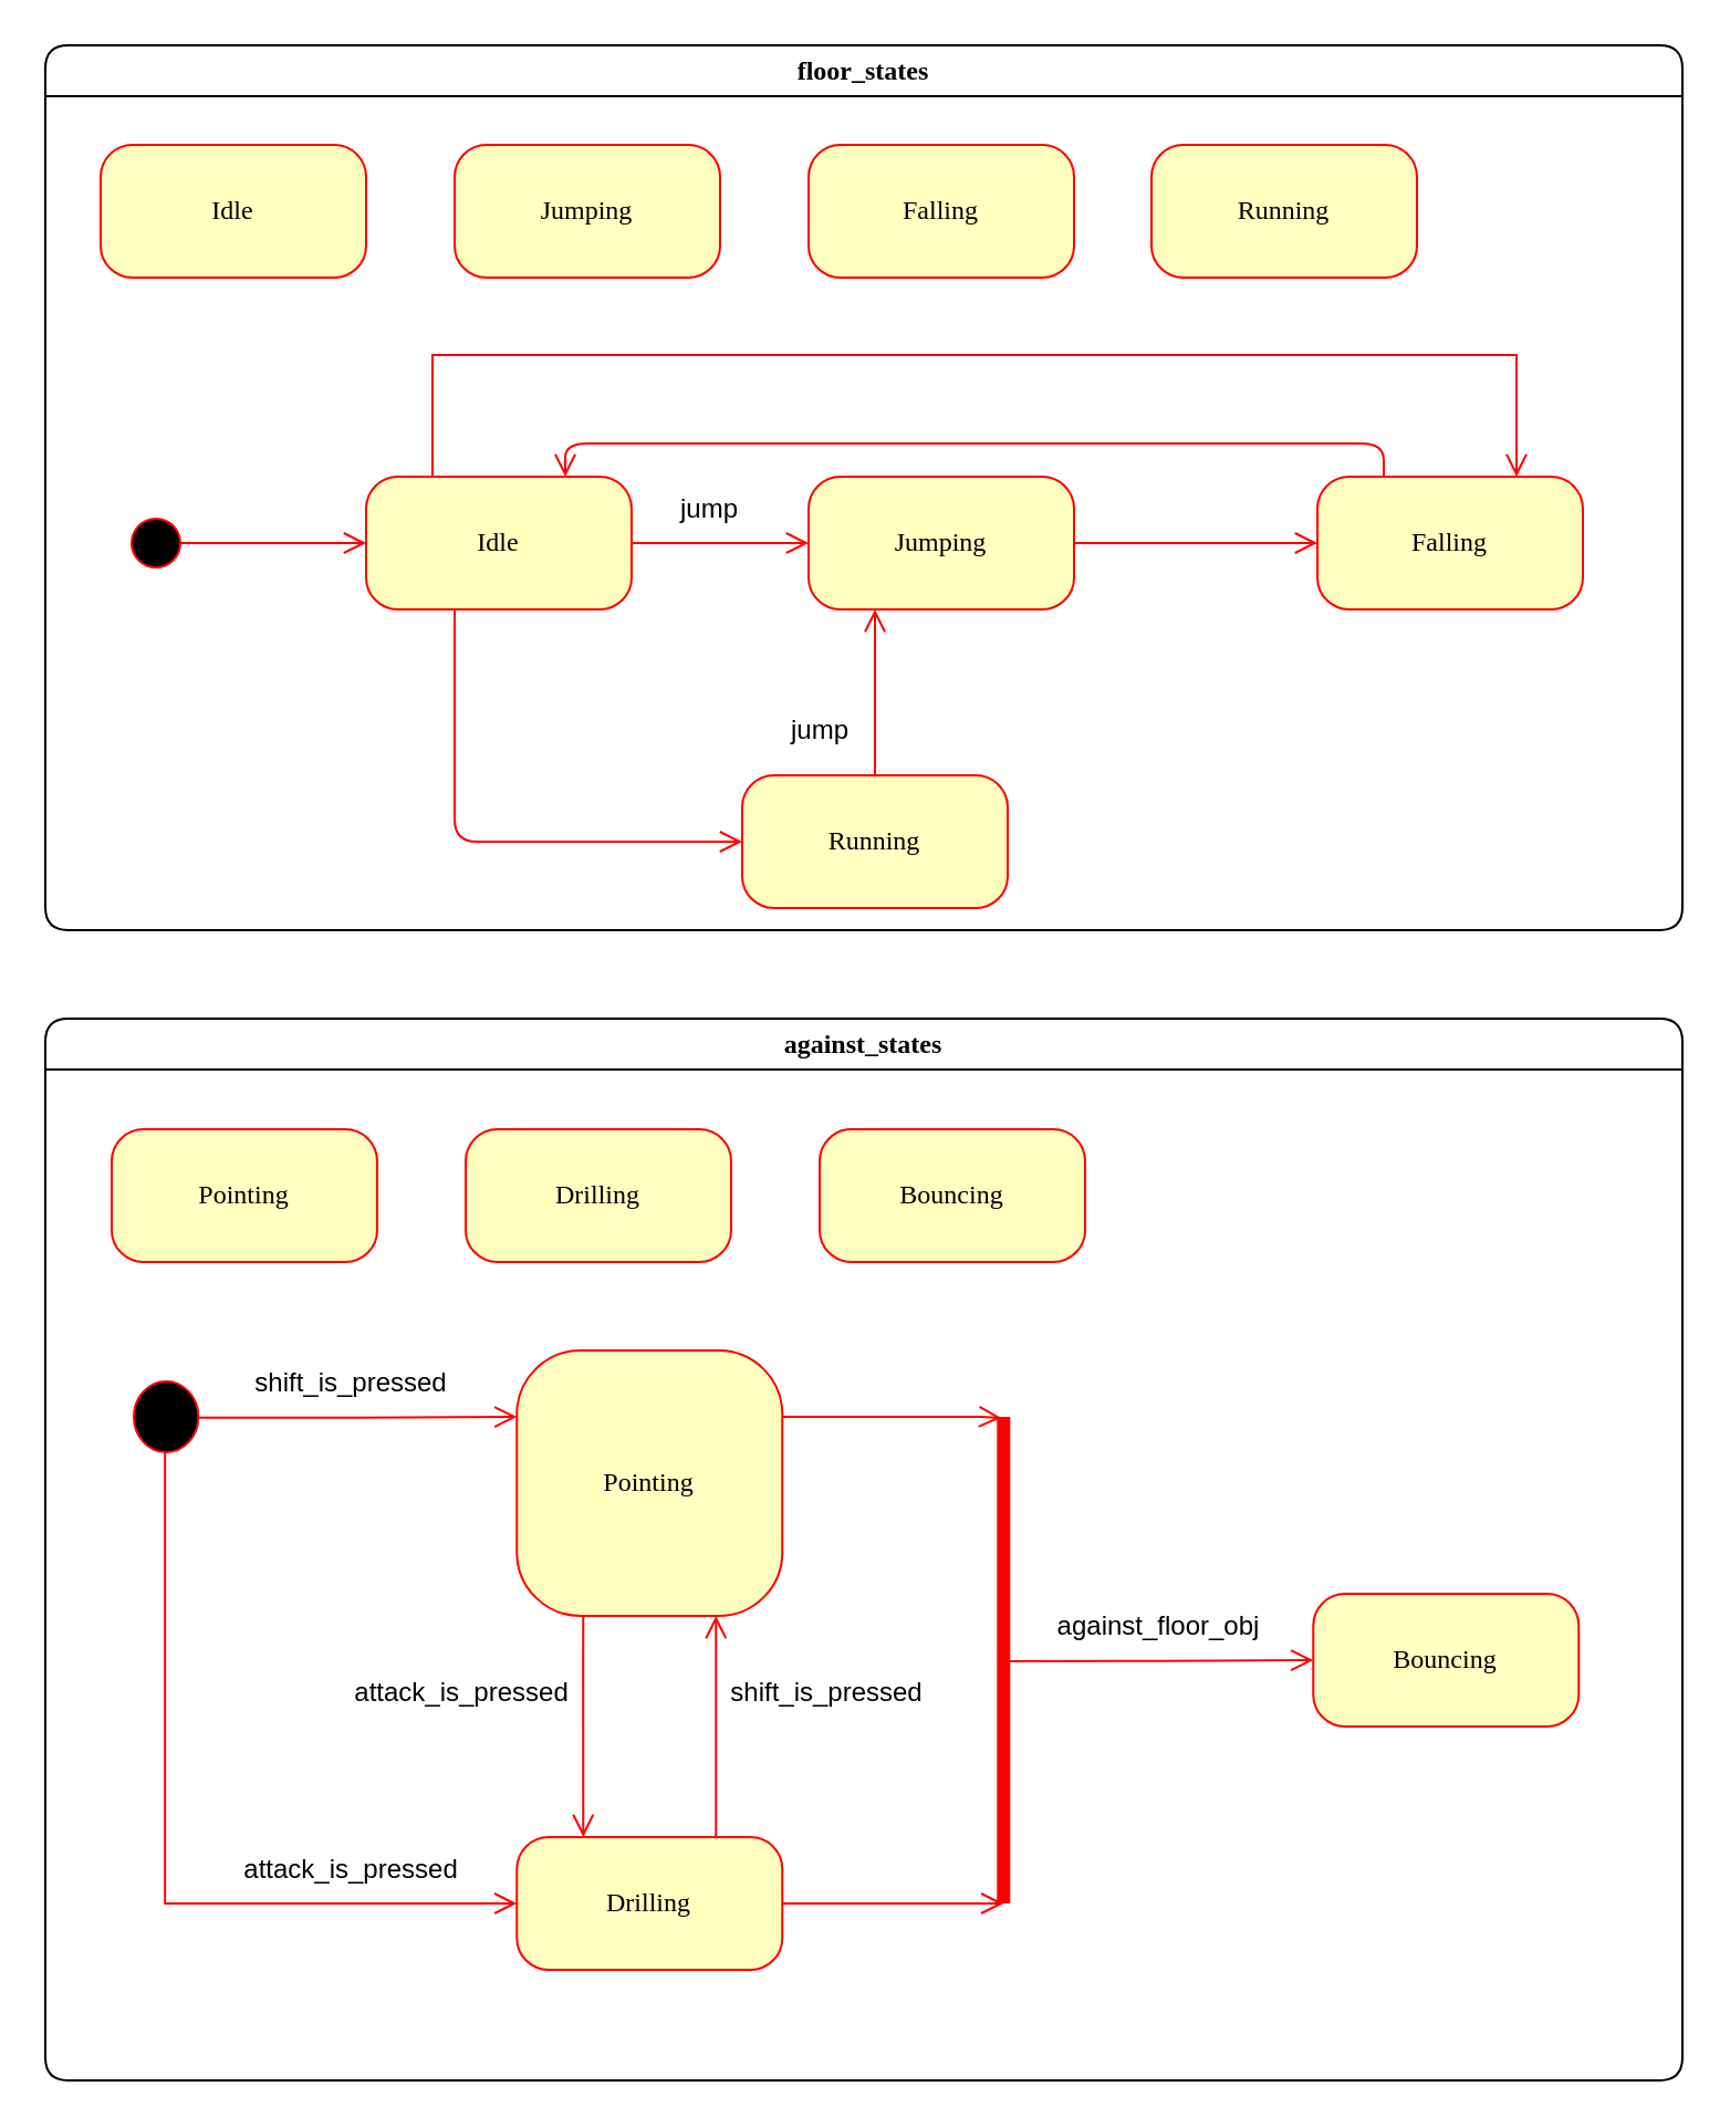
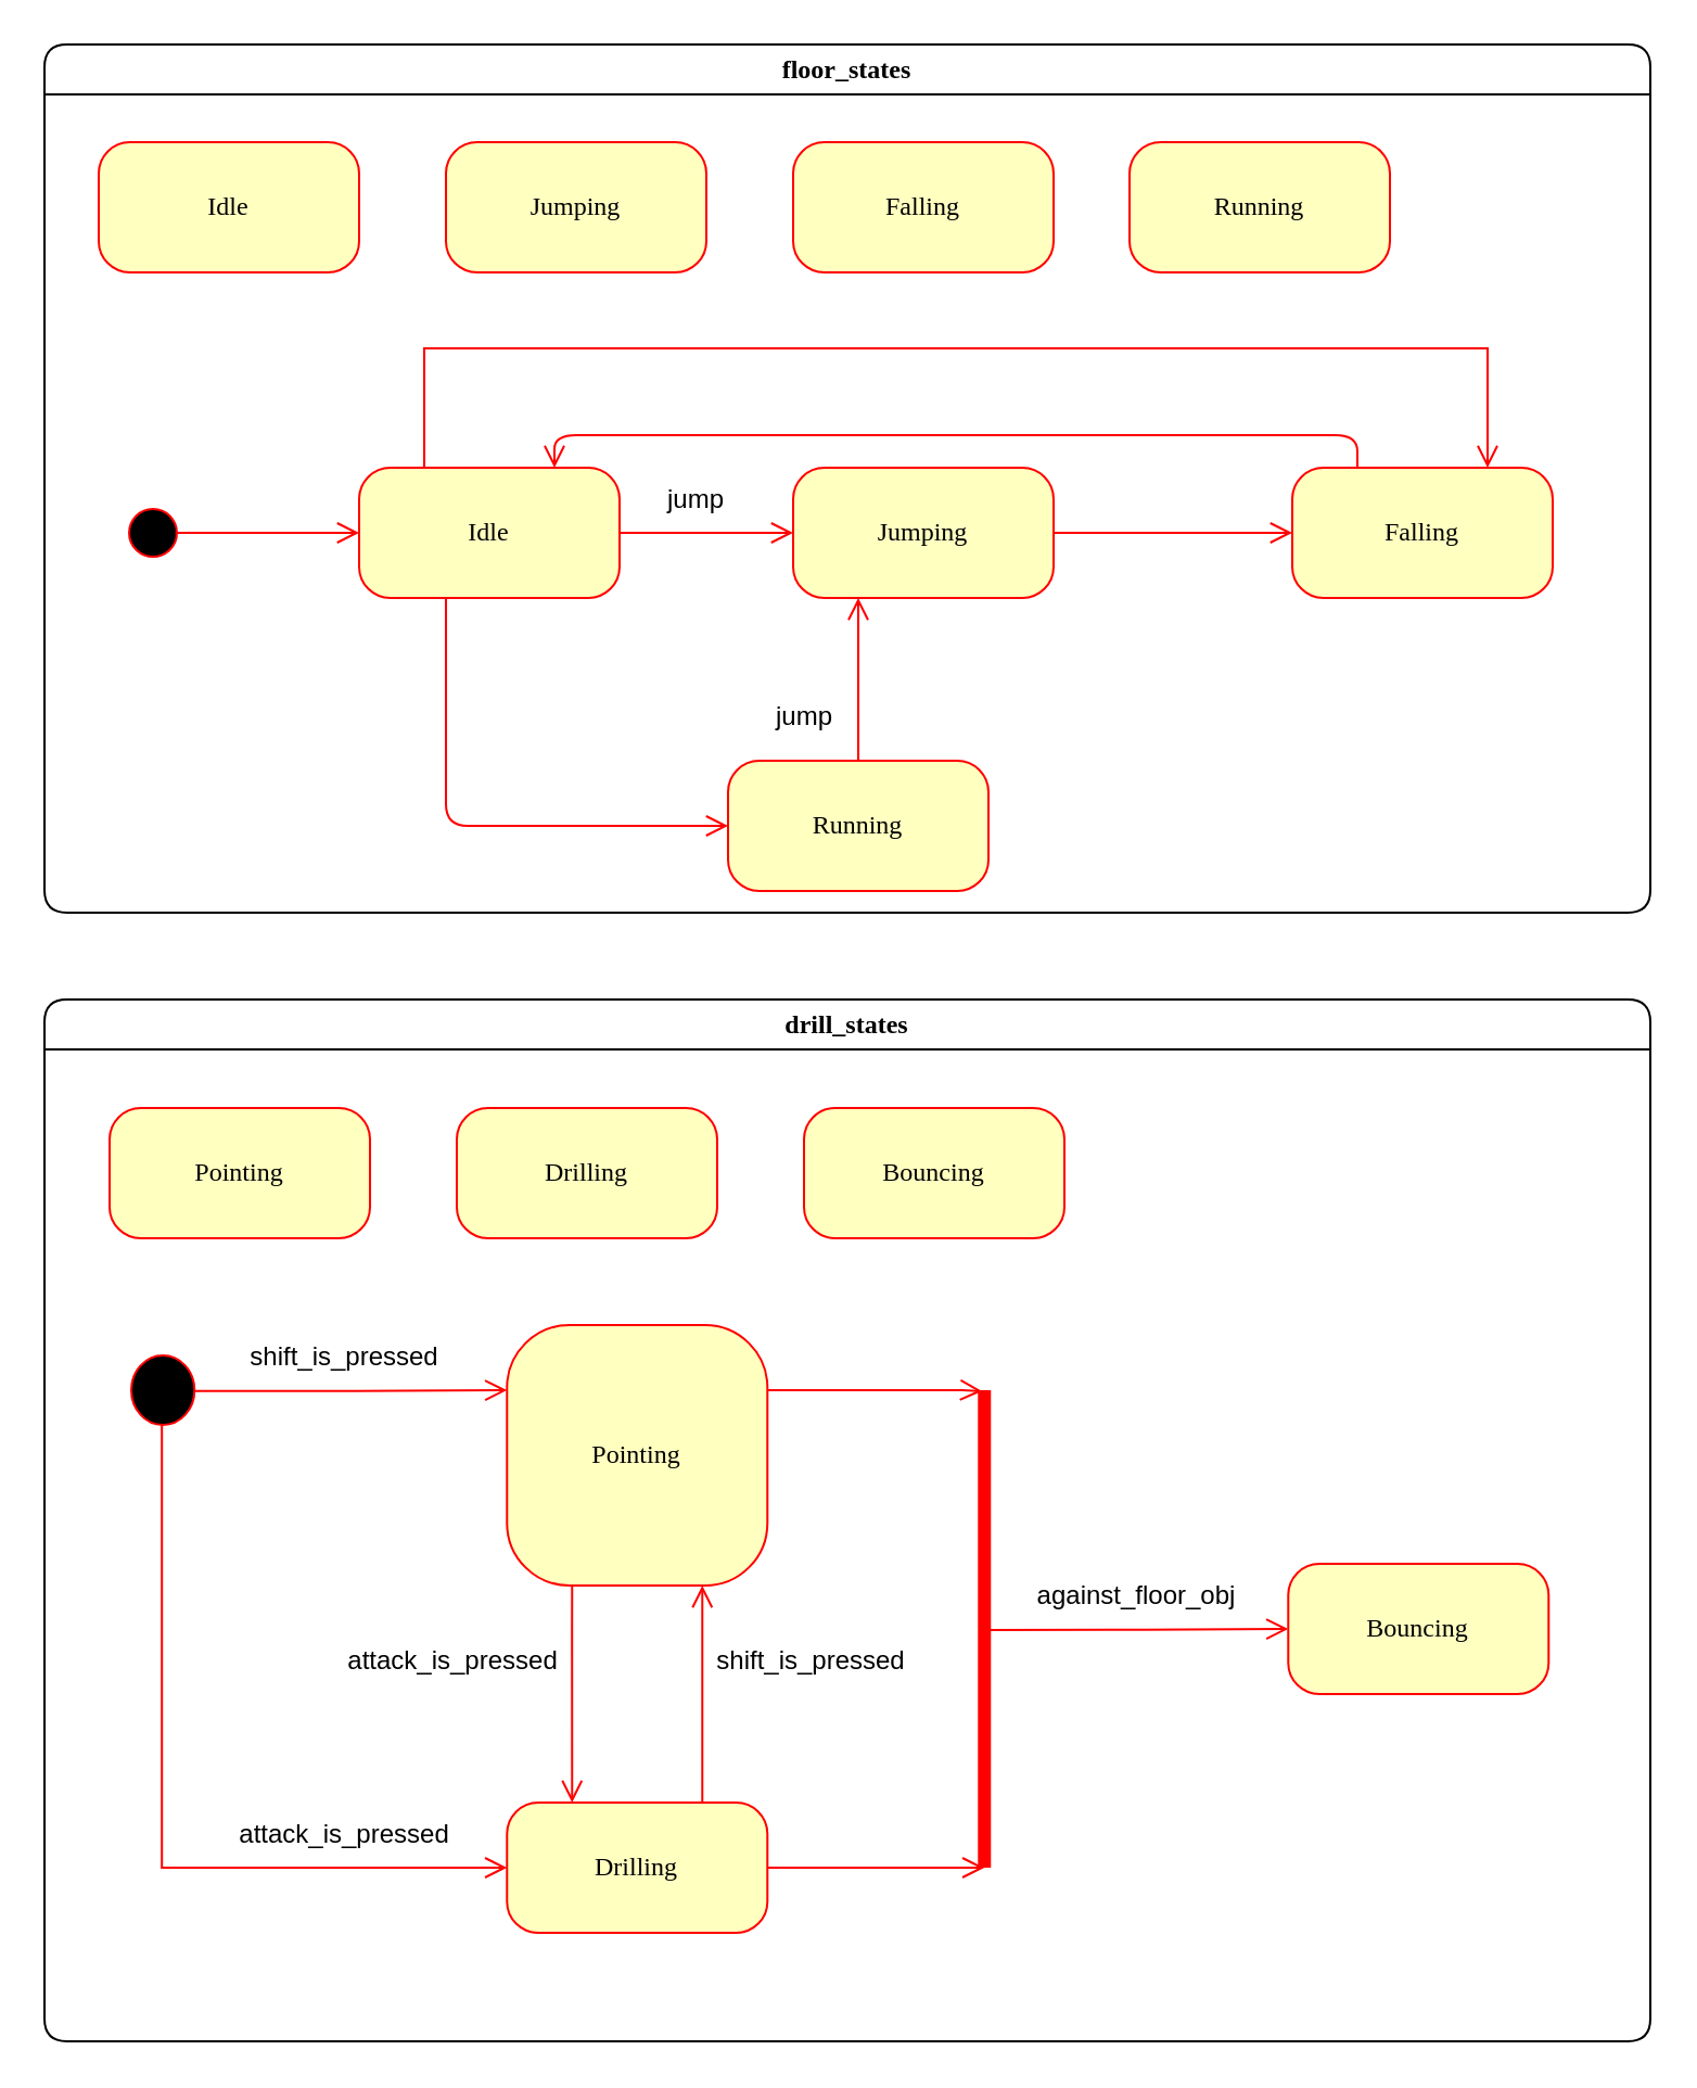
- <mxCell id="30" value="against_states" style="swimlane;whiteSpace=wrap;html=1;rounded=1;shadow=0;comic=0;labelBackgroundColor=none;strokeWidth=1;fontFamily=Verdana;fontSize=12;align=center;" parent="1" vertex="1"><mxGeometry x="20" y="460" width="740" height="480" as="geometry"><mxRectangle x="60" y="480" width="110" height="30" as="alternateBounds" /></mxGeometry></mxCell>
+ <mxCell id="30" value="drill_states" style="swimlane;whiteSpace=wrap;html=1;rounded=1;shadow=0;comic=0;labelBackgroundColor=none;strokeWidth=1;fontFamily=Verdana;fontSize=12;align=center;" parent="1" vertex="1"><mxGeometry x="20" y="460" width="740" height="480" as="geometry"><mxRectangle x="60" y="480" width="110" height="30" as="alternateBounds" /></mxGeometry></mxCell>
